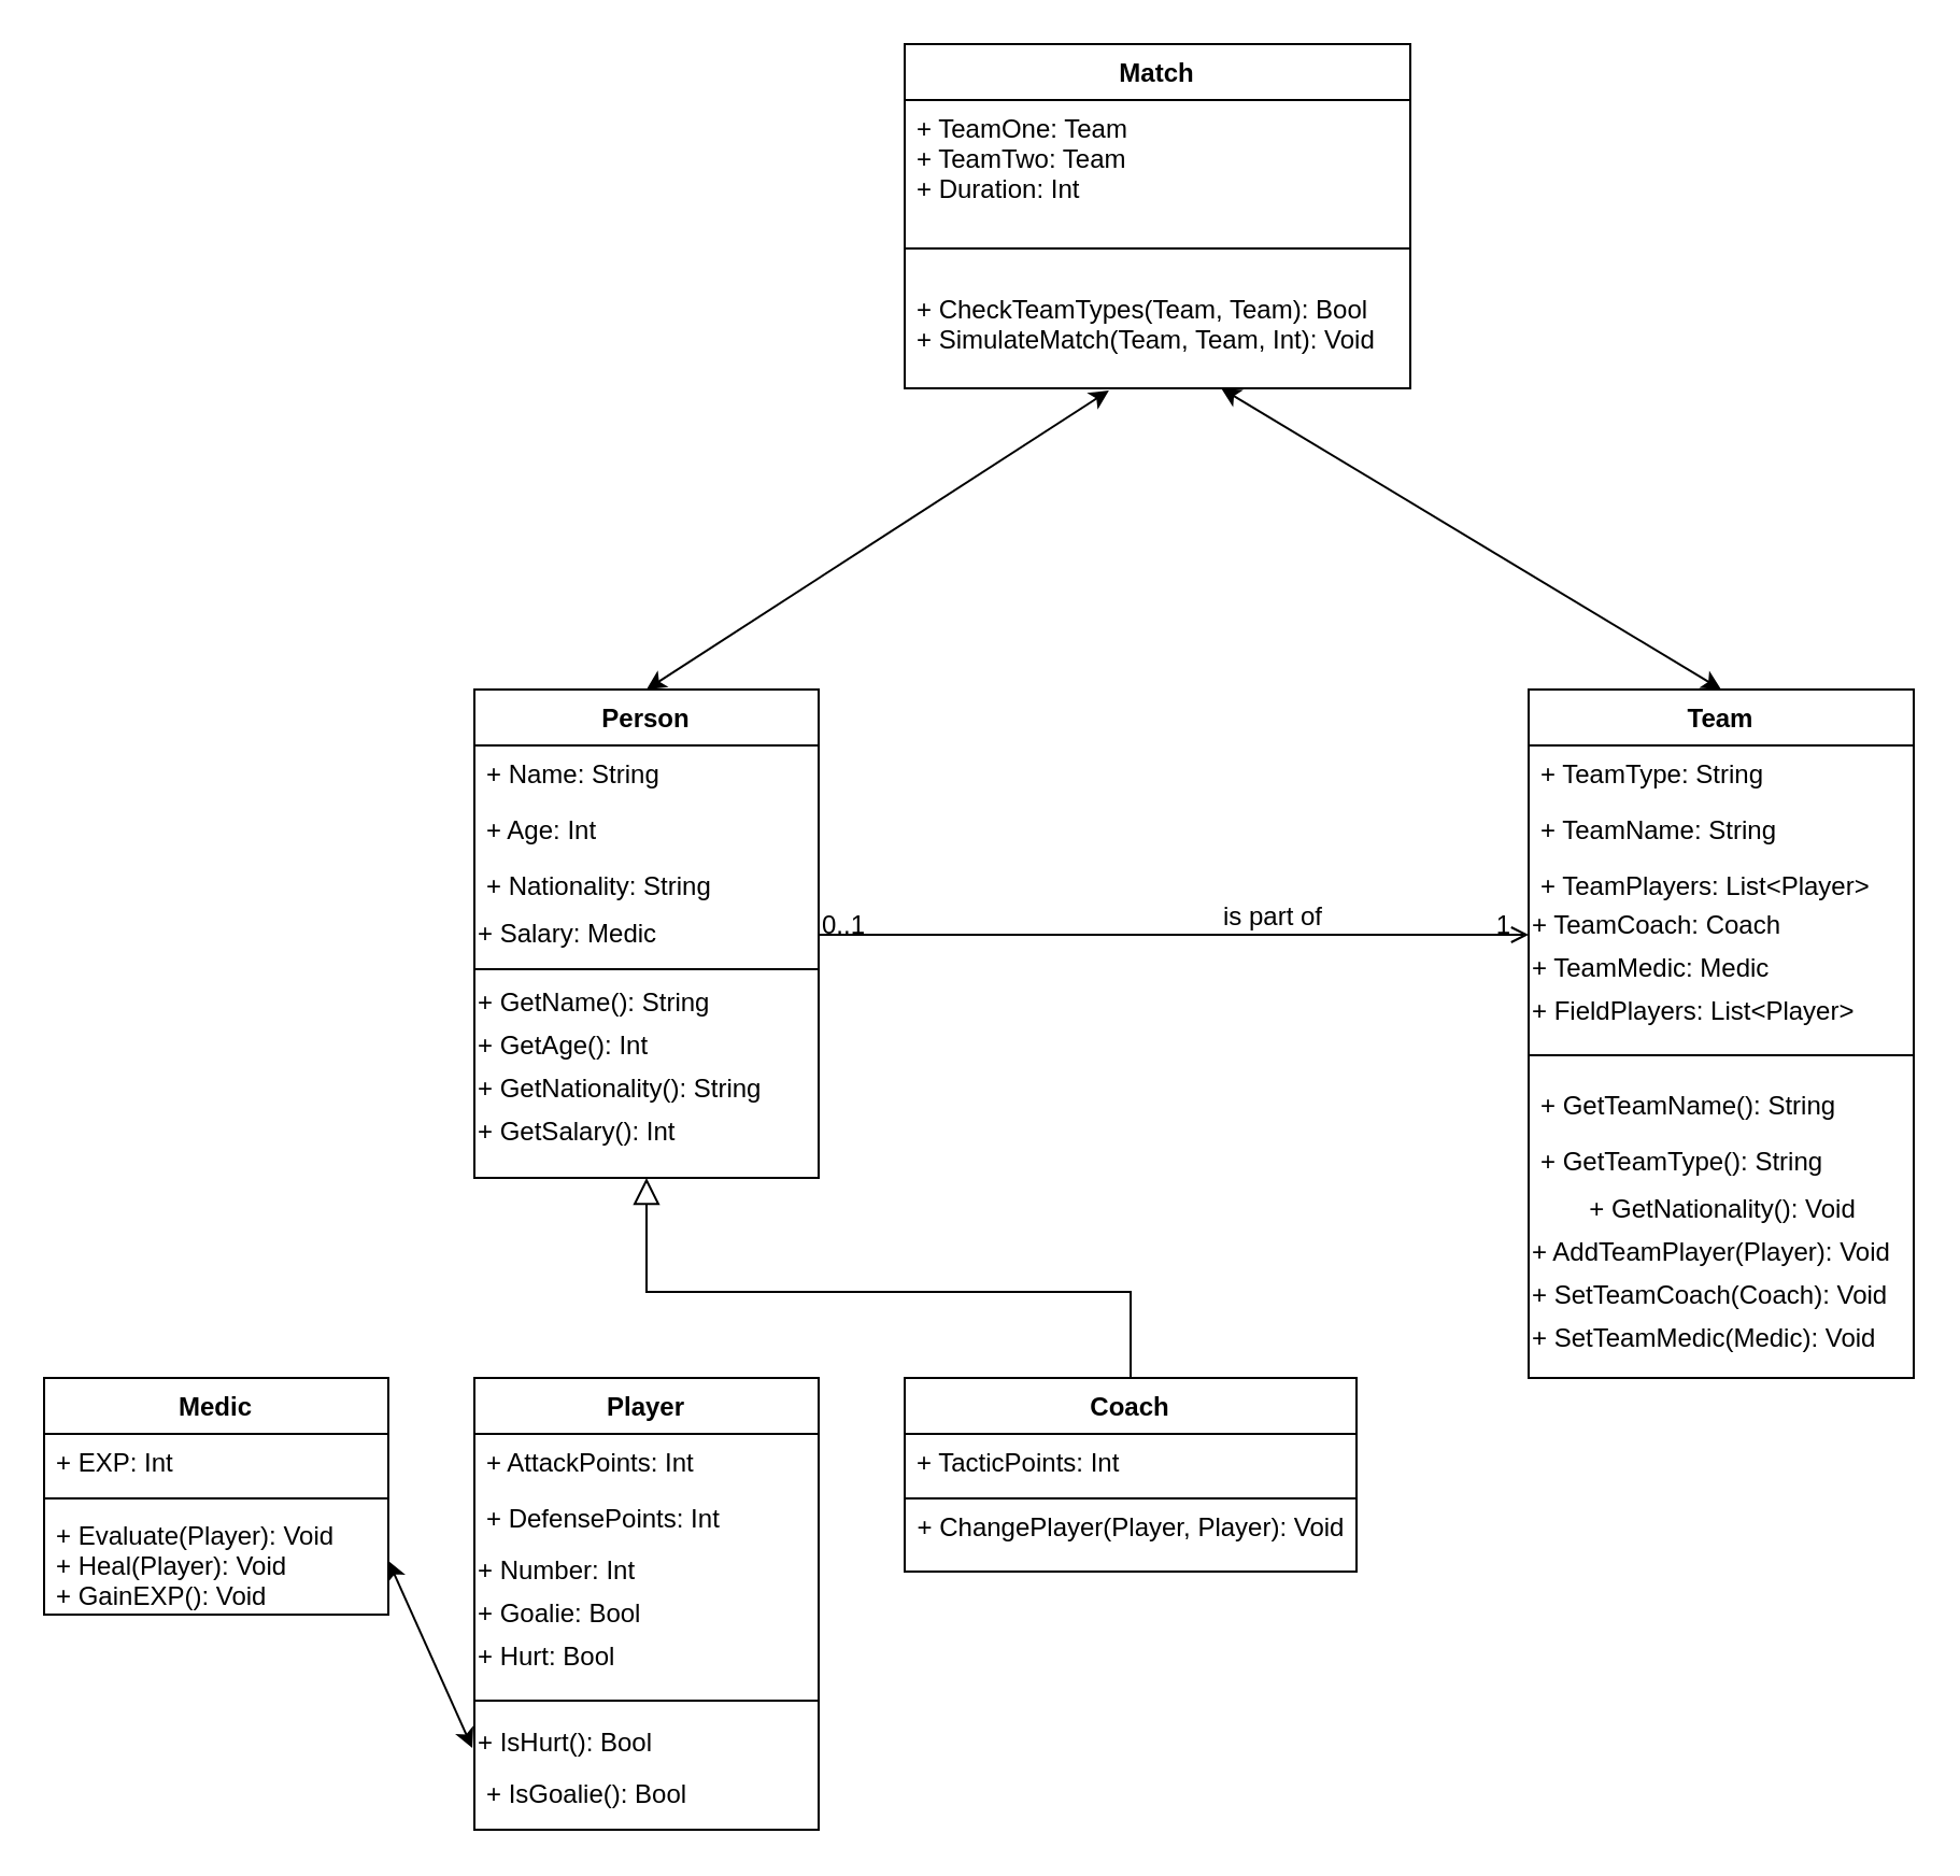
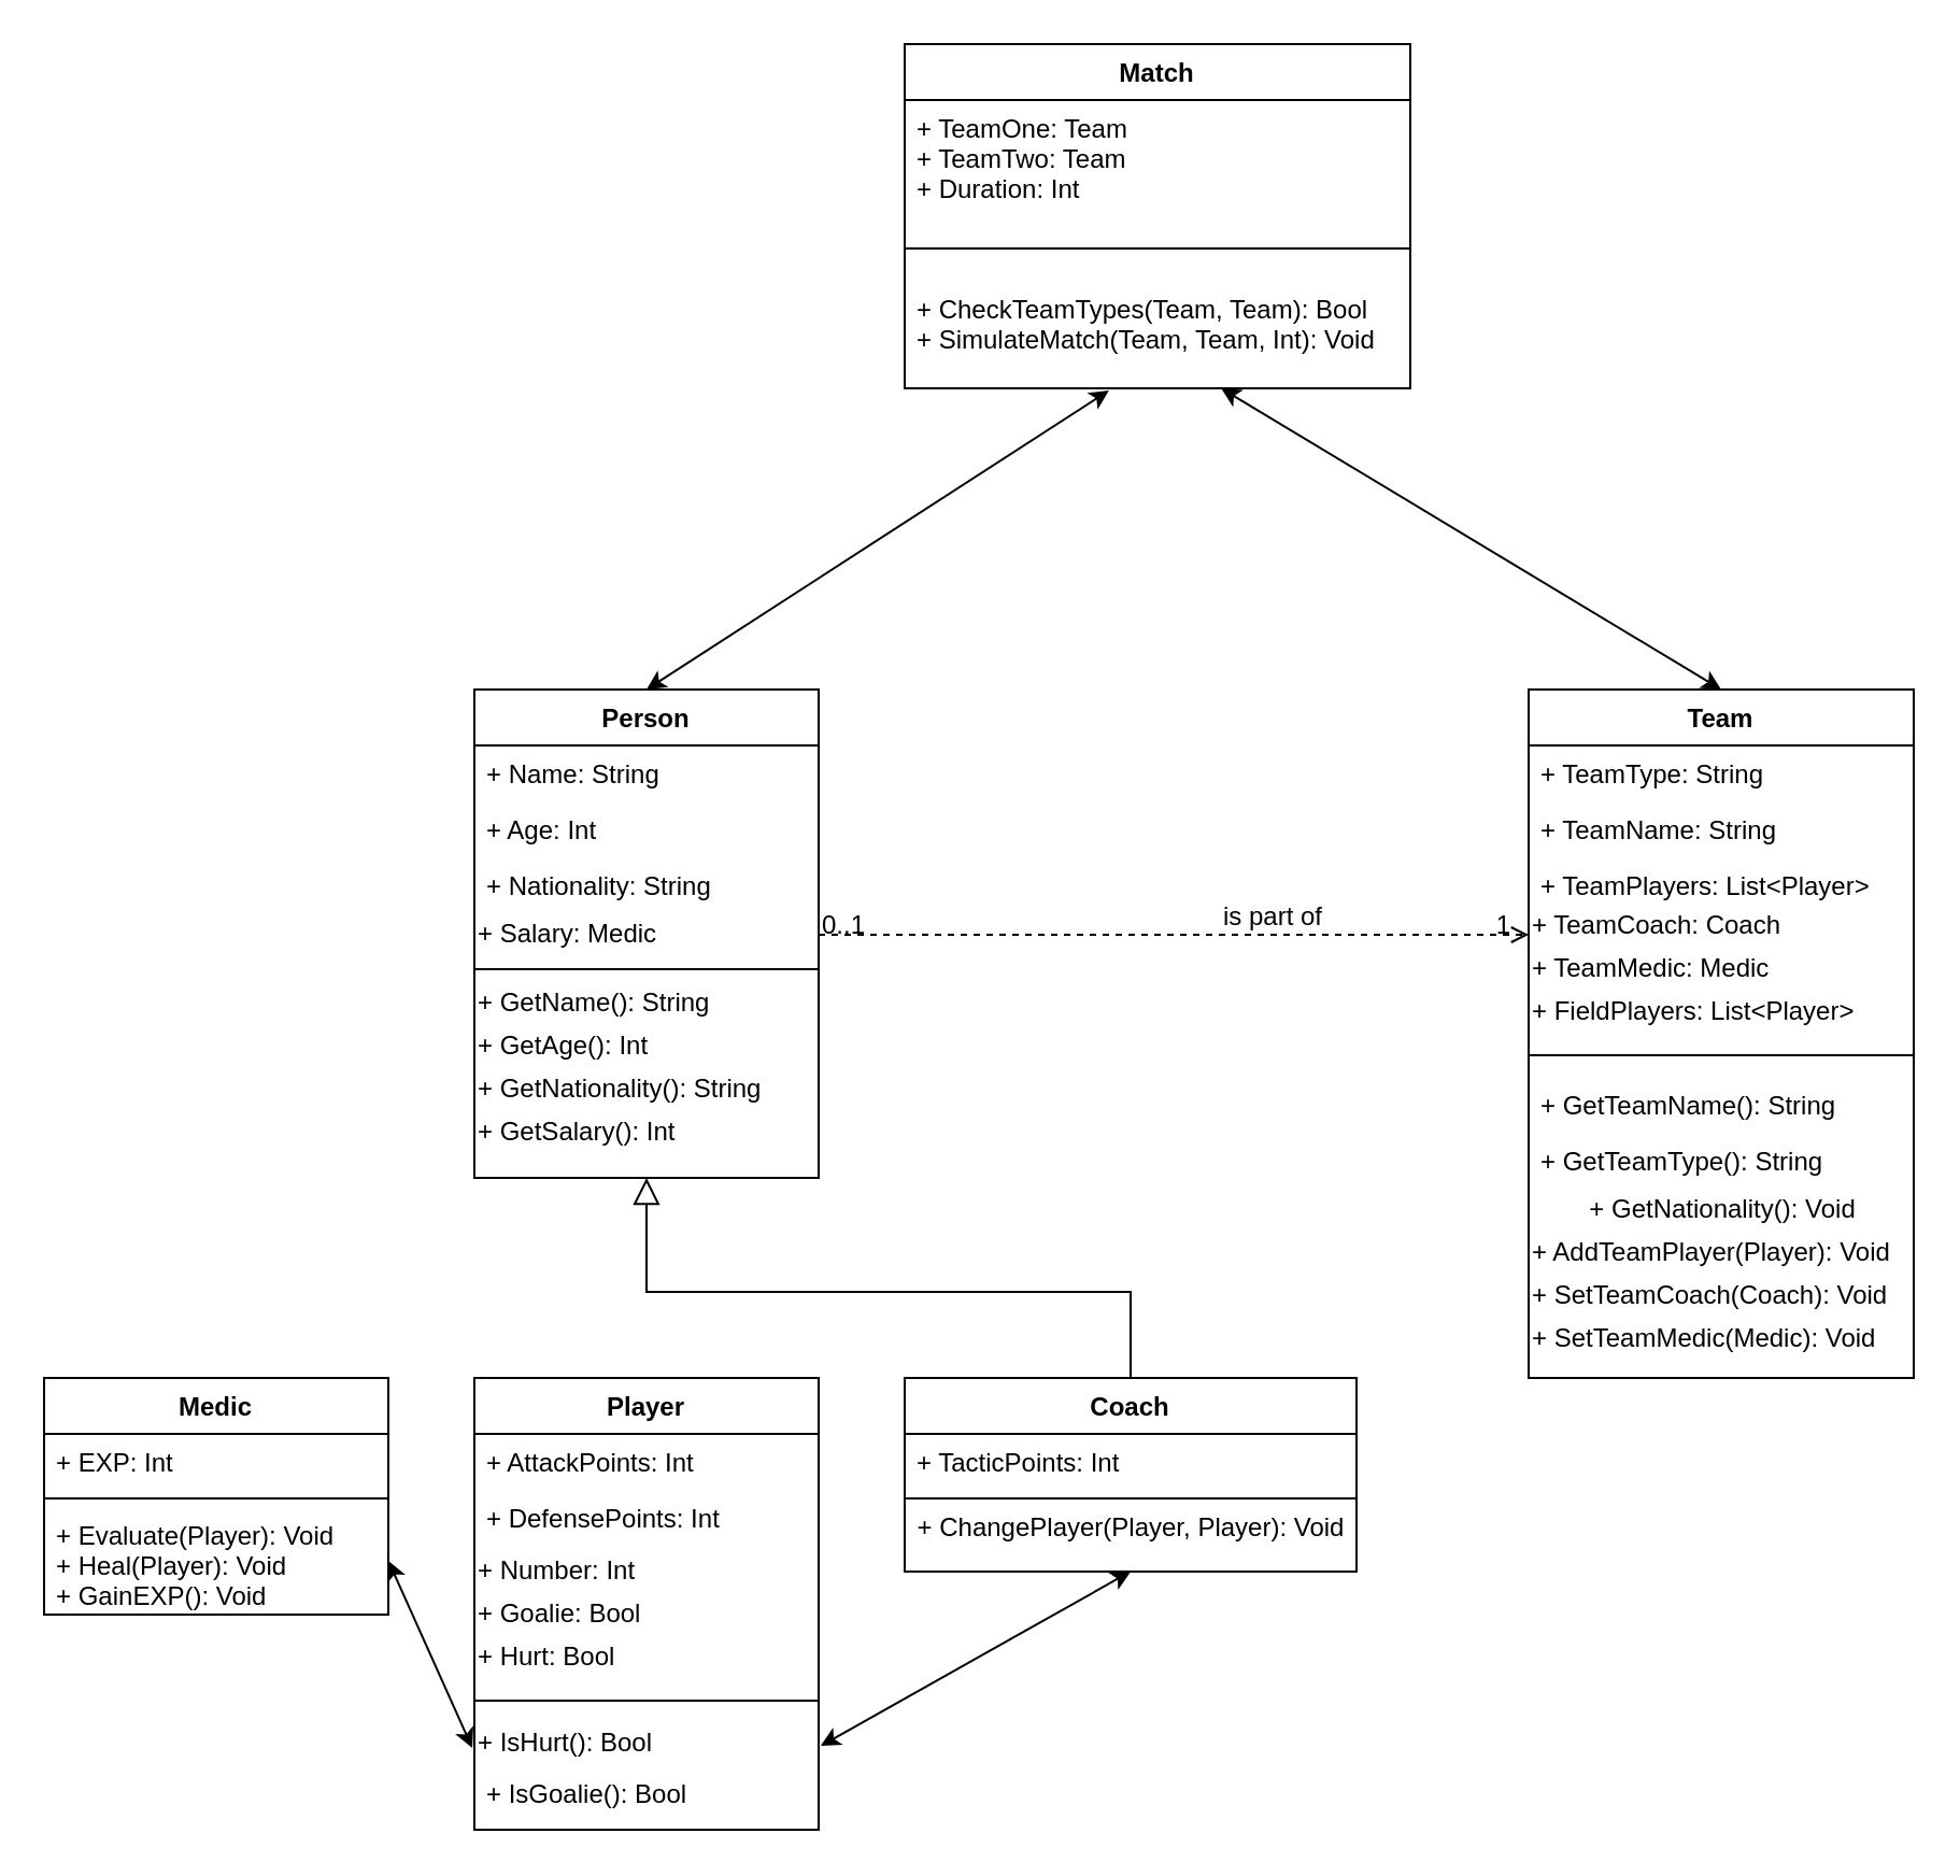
- <mxCell id="3" value="" style="endArrow=open;shadow=0;strokeWidth=1;strokeColor=#000000;rounded=0;endFill=1;edgeStyle=elbowEdgeStyle;elbow=vertical;" parent="1" source="9" target="36" edge="1"><mxGeometry x="0.5" y="41" relative="1" as="geometry"><mxPoint x="380" y="472" as="sourcePoint" /><mxPoint x="540" y="472" as="targetPoint" /><mxPoint x="-40" y="32" as="offset" /></mxGeometry></mxCell>
+ <mxCell id="3" value="" style="endArrow=open;shadow=0;strokeWidth=1;strokeColor=#000000;rounded=0;endFill=1;edgeStyle=elbowEdgeStyle;elbow=vertical;dashed=1;" parent="1" source="9" target="36" edge="1"><mxGeometry x="0.5" y="41" relative="1" as="geometry"><mxPoint x="380" y="472" as="sourcePoint" /><mxPoint x="540" y="472" as="targetPoint" /><mxPoint x="-40" y="32" as="offset" /></mxGeometry></mxCell>
+ <mxCell id="54" value="" style="endArrow=classic;startArrow=classic;html=1;entryX=0.5;entryY=1;entryDx=0;entryDy=0;exitX=1.006;exitY=0.55;exitDx=0;exitDy=0;exitPerimeter=0;" edge="1" parent="1" source="30" target="19"><mxGeometry width="50" height="50" relative="1" as="geometry"><mxPoint x="655" y="625" as="sourcePoint" /><mxPoint x="705" y="575" as="targetPoint" /></mxGeometry></mxCell>
